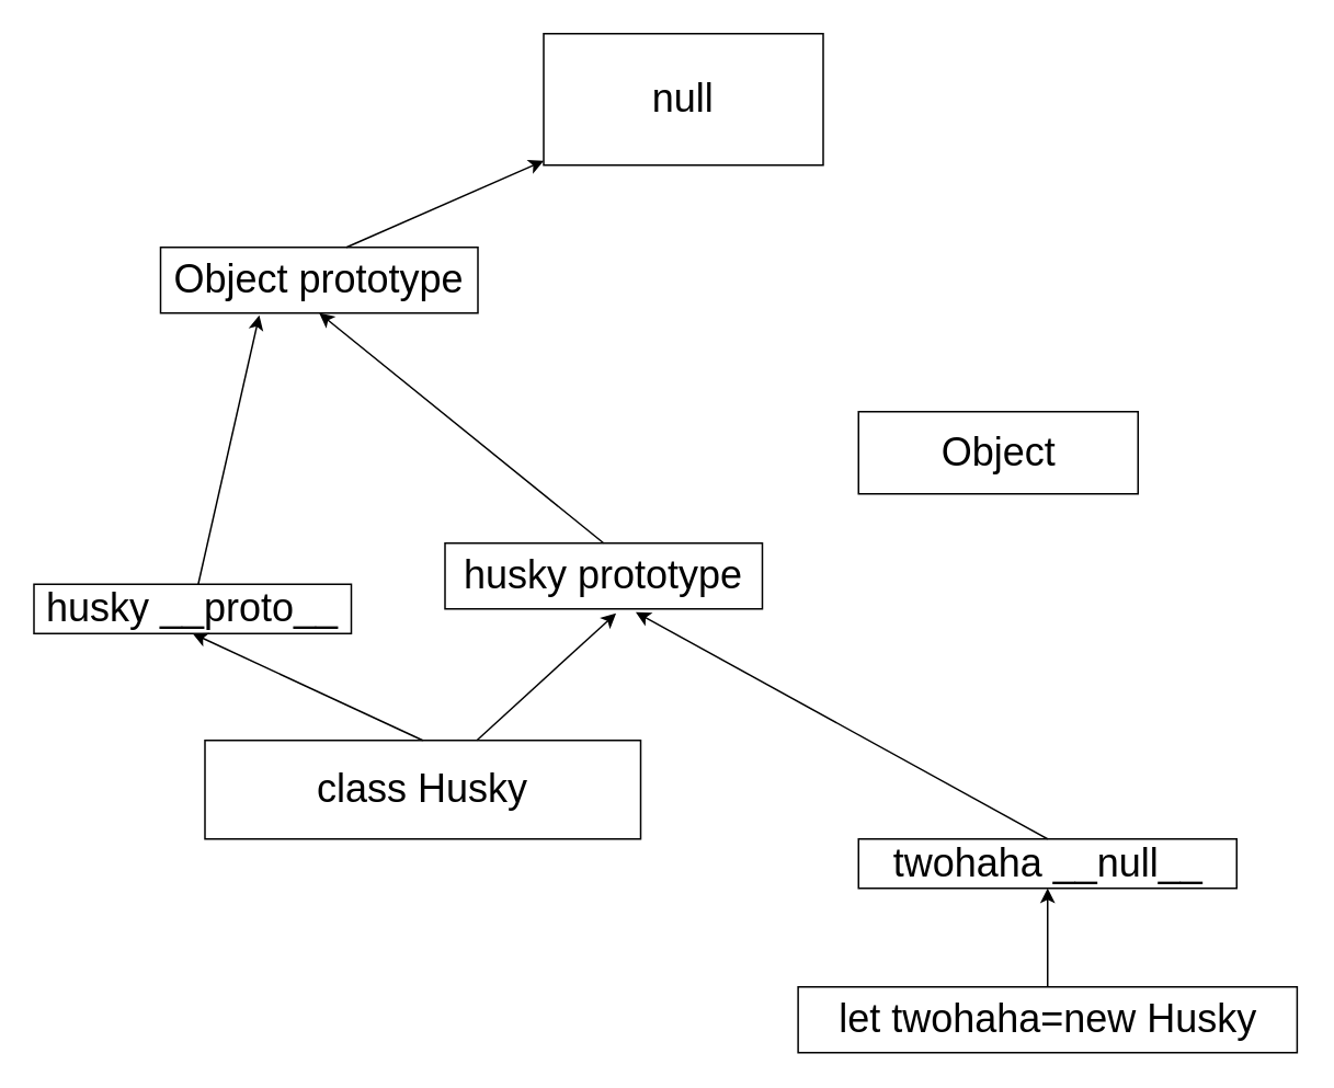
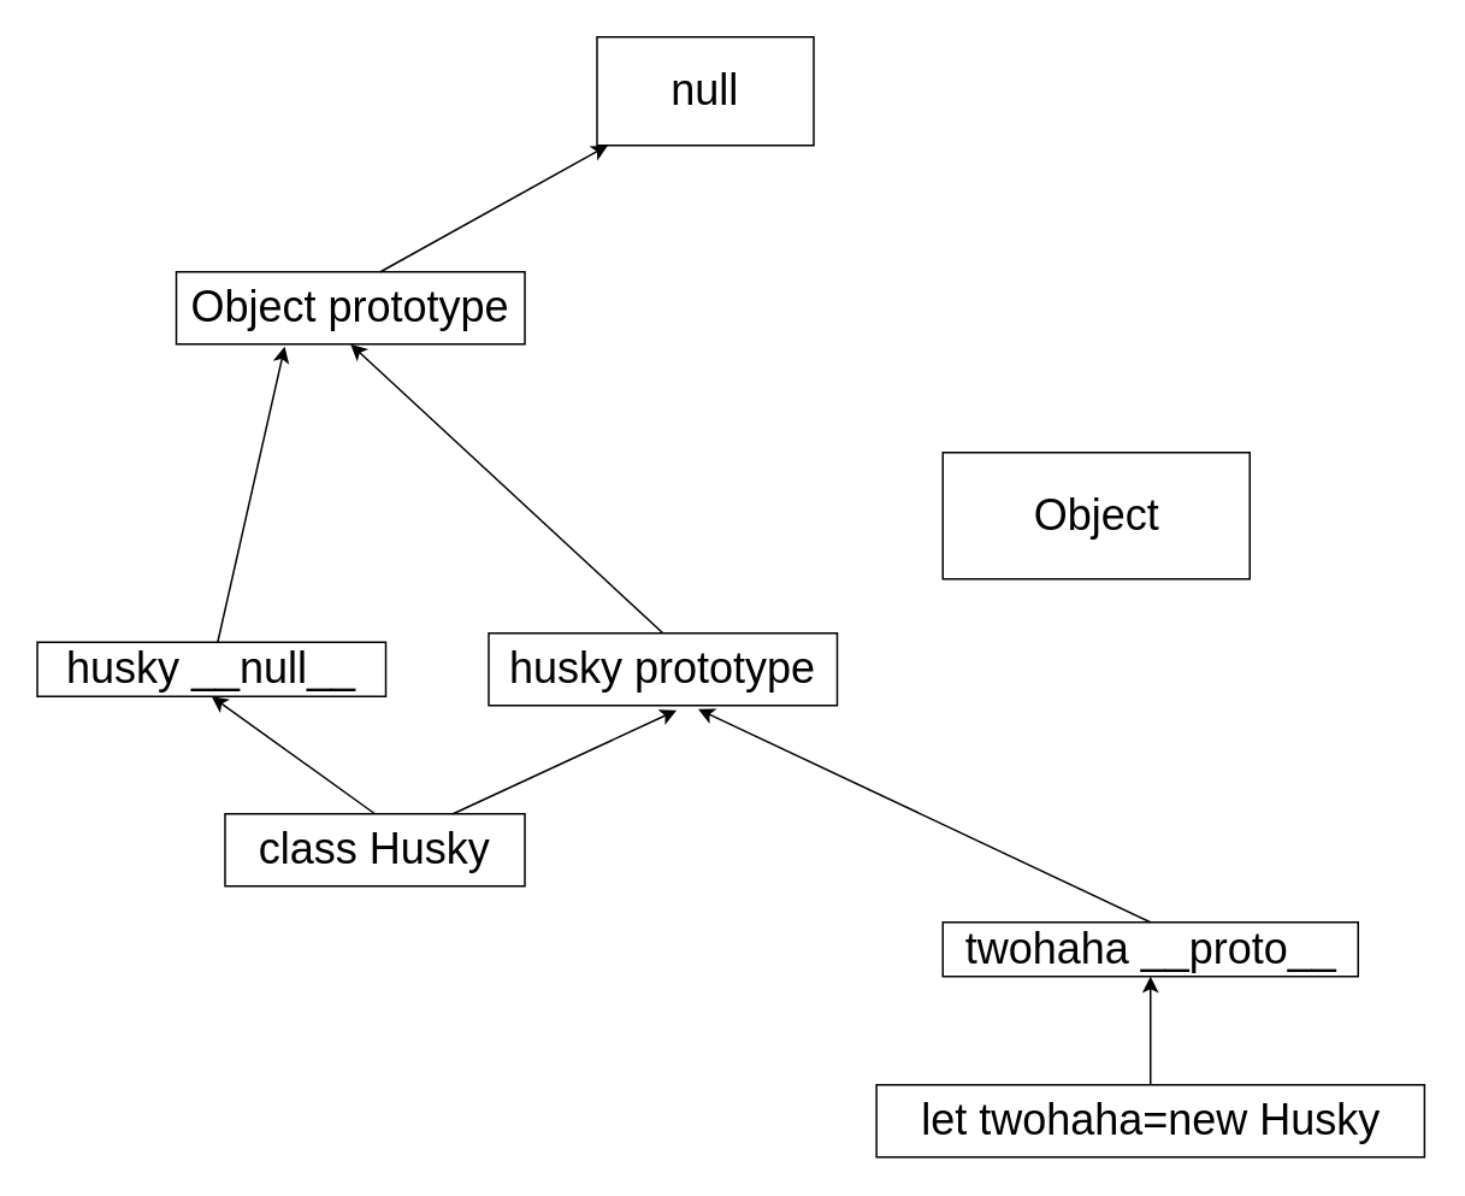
- <mxCell id="15" value="&lt;font style=&quot;font-size: 24px&quot;&gt;null&lt;/font&gt;" style="rounded=0;whiteSpace=wrap;html=1;" vertex="1" parent="1"><mxGeometry x="330" y="20" width="170" height="80" as="geometry" /></mxCell>
+ <mxCell id="15" value="&lt;font style=&quot;font-size: 24px&quot;&gt;null&lt;/font&gt;" style="rounded=0;whiteSpace=wrap;html=1;" vertex="1" parent="1"><mxGeometry x="330" y="20" width="120" height="60" as="geometry" /></mxCell>
- <mxCell id="11" value="&lt;font style=&quot;font-size: 24px&quot;&gt;Object&lt;/font&gt;" style="rounded=0;whiteSpace=wrap;html=1;" vertex="1" parent="1"><mxGeometry x="521.5" y="250" width="170" height="50" as="geometry" /></mxCell>
+ <mxCell id="11" value="&lt;font style=&quot;font-size: 24px&quot;&gt;Object&lt;/font&gt;" style="rounded=0;whiteSpace=wrap;html=1;" vertex="1" parent="1"><mxGeometry x="521.5" y="250" width="170" height="70" as="geometry" /></mxCell>
- <mxCell id="5" value="&lt;font style=&quot;font-size: 24px&quot;&gt;husky prototype&lt;/font&gt;" style="rounded=0;whiteSpace=wrap;html=1;" vertex="1" parent="1"><mxGeometry x="270" y="330" width="193" height="40" as="geometry" /></mxCell>
+ <mxCell id="5" value="&lt;font style=&quot;font-size: 24px&quot;&gt;husky prototype&lt;/font&gt;" style="rounded=0;whiteSpace=wrap;html=1;" vertex="1" parent="1"><mxGeometry x="270" y="350" width="193" height="40" as="geometry" /></mxCell>
- <mxCell id="3" value="&lt;font style=&quot;font-size: 24px&quot;&gt;husky __proto__&lt;/font&gt;" style="rounded=0;whiteSpace=wrap;html=1;" vertex="1" parent="1"><mxGeometry x="20" y="355" width="193" height="30" as="geometry" /></mxCell>
+ <mxCell id="3" value="&lt;font style=&quot;font-size: 24px&quot;&gt;husky __null__&lt;/font&gt;" style="rounded=0;whiteSpace=wrap;html=1;" vertex="1" parent="1"><mxGeometry x="20" y="355" width="193" height="30" as="geometry" /></mxCell>
- <mxCell id="2" value="&lt;span style=&quot;font-size: 24px&quot;&gt;class Husky&lt;/span&gt;" style="rounded=0;whiteSpace=wrap;html=1;" vertex="1" parent="1"><mxGeometry x="124" y="450" width="265" height="60" as="geometry" /></mxCell>
+ <mxCell id="2" value="&lt;span style=&quot;font-size: 24px&quot;&gt;class Husky&lt;/span&gt;" style="rounded=0;whiteSpace=wrap;html=1;" vertex="1" parent="1"><mxGeometry x="124" y="450" width="166" height="40" as="geometry" /></mxCell>
- <mxCell id="8" value="&lt;font style=&quot;font-size: 24px&quot;&gt;twohaha __null__&lt;/font&gt;" style="rounded=0;whiteSpace=wrap;html=1;" vertex="1" parent="1"><mxGeometry x="521.5" y="510" width="230" height="30" as="geometry" /></mxCell>
+ <mxCell id="8" value="&lt;font style=&quot;font-size: 24px&quot;&gt;twohaha __proto__&lt;/font&gt;" style="rounded=0;whiteSpace=wrap;html=1;" vertex="1" parent="1"><mxGeometry x="521.5" y="510" width="230" height="30" as="geometry" /></mxCell>
